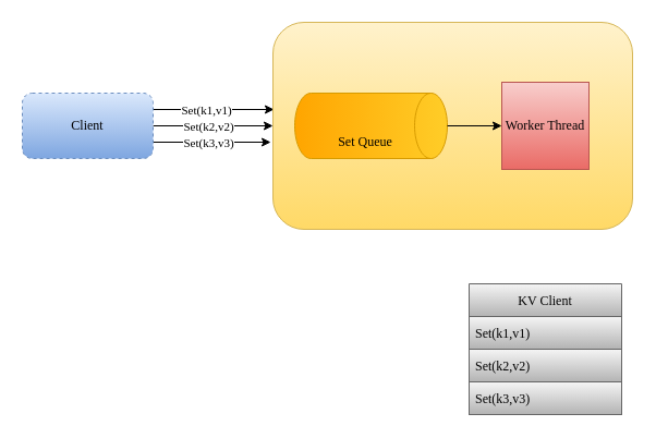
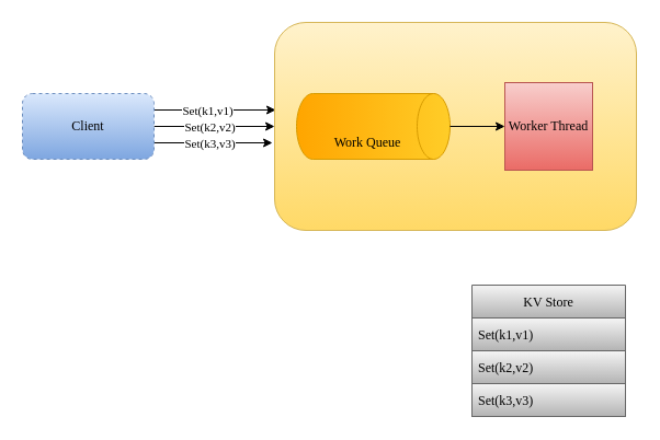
- <mxCell id="12" value="Set Queue" style="text;html=1;strokeColor=none;fillColor=none;align=center;verticalAlign=middle;whiteSpace=wrap;rounded=0;fontFamily=Fira Code Retina;" vertex="1" parent="10"><mxGeometry x="20" y="30" width="90" height="30" as="geometry" /></mxCell>
+ <mxCell id="12" value="Work Queue" style="text;html=1;strokeColor=none;fillColor=none;align=center;verticalAlign=middle;whiteSpace=wrap;rounded=0;fontFamily=Fira Code Retina;" vertex="1" parent="10"><mxGeometry x="20" y="30" width="90" height="30" as="geometry" /></mxCell>
- <mxCell id="15" value="KV Client" style="swimlane;fontStyle=0;childLayout=stackLayout;horizontal=1;startSize=30;horizontalStack=0;resizeParent=1;resizeParentMax=0;resizeLast=0;collapsible=1;marginBottom=0;fontFamily=Fira Code Retina;fillColor=#f5f5f5;gradientColor=#b3b3b3;strokeColor=#666666;" vertex="1" parent="1"><mxGeometry x="430" y="260" width="140" height="120" as="geometry" /></mxCell>
+ <mxCell id="15" value="KV Store" style="swimlane;fontStyle=0;childLayout=stackLayout;horizontal=1;startSize=30;horizontalStack=0;resizeParent=1;resizeParentMax=0;resizeLast=0;collapsible=1;marginBottom=0;fontFamily=Fira Code Retina;fillColor=#f5f5f5;gradientColor=#b3b3b3;strokeColor=#666666;" vertex="1" parent="1"><mxGeometry x="430" y="260" width="140" height="120" as="geometry" /></mxCell>
